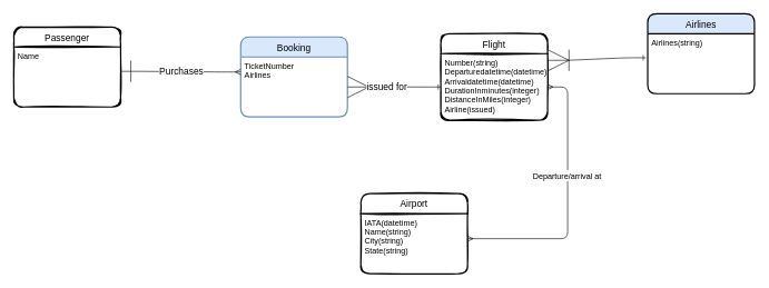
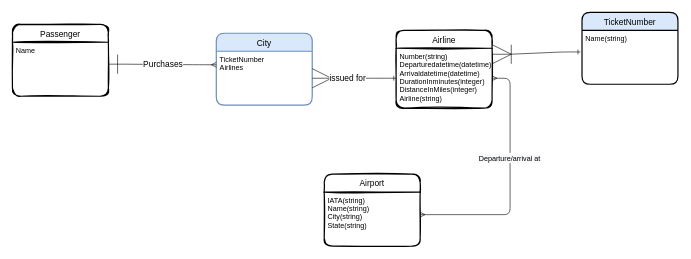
- <mxCell id="16" value="Airlines" style="swimlane;childLayout=stackLayout;horizontal=1;startSize=30;horizontalStack=0;rounded=1;fontSize=14;fontStyle=0;strokeWidth=2;resizeParent=0;resizeLast=1;shadow=0;dashed=0;align=center;glass=0;sketch=0;fillColor=#dae8fc;" vertex="1" parent="1"><mxGeometry x="970" y="20" width="160" height="120" as="geometry" /></mxCell>
+ <mxCell id="16" value="TicketNumber" style="swimlane;childLayout=stackLayout;horizontal=1;startSize=30;horizontalStack=0;rounded=1;fontSize=14;fontStyle=0;strokeWidth=2;resizeParent=0;resizeLast=1;shadow=0;dashed=0;align=center;glass=0;sketch=0;fillColor=#dae8fc;" vertex="1" parent="1"><mxGeometry x="970" y="20" width="160" height="120" as="geometry" /></mxCell>
- <mxCell id="17" value="Airlines(string)&#10;" style="align=left;strokeColor=none;fillColor=none;spacingLeft=4;fontSize=12;verticalAlign=top;resizable=0;rotatable=0;part=1;" vertex="1" parent="16"><mxGeometry y="30" width="160" height="90" as="geometry" /></mxCell>
+ <mxCell id="17" value="Name(string)&#10;" style="align=left;strokeColor=none;fillColor=none;spacingLeft=4;fontSize=12;verticalAlign=top;resizable=0;rotatable=0;part=1;" vertex="1" parent="16"><mxGeometry y="30" width="160" height="90" as="geometry" /></mxCell>
- <mxCell id="4" value="Flight" style="swimlane;childLayout=stackLayout;horizontal=1;startSize=30;horizontalStack=0;fontSize=14;fontStyle=0;strokeWidth=2;resizeParent=0;resizeLast=1;shadow=0;dashed=0;align=center;rounded=1;sketch=1;" vertex="1" parent="1"><mxGeometry x="660" y="50" width="160" height="130" as="geometry" /></mxCell>
+ <mxCell id="4" value="Airline" style="swimlane;childLayout=stackLayout;horizontal=1;startSize=30;horizontalStack=0;fontSize=14;fontStyle=0;strokeWidth=2;resizeParent=0;resizeLast=1;shadow=0;dashed=0;align=center;rounded=1;sketch=1;" vertex="1" parent="1"><mxGeometry x="660" y="50" width="160" height="130" as="geometry" /></mxCell>
- <mxCell id="10" value="Booking" style="swimlane;childLayout=stackLayout;horizontal=1;startSize=30;horizontalStack=0;rounded=1;fontSize=14;fontStyle=0;strokeWidth=2;resizeParent=0;resizeLast=1;shadow=0;dashed=0;align=center;glass=0;sketch=0;fillColor=#dae8fc;strokeColor=#6c8ebf;" vertex="1" parent="1"><mxGeometry x="360" y="55" width="160" height="120" as="geometry" /></mxCell>
+ <mxCell id="10" value="City" style="swimlane;childLayout=stackLayout;horizontal=1;startSize=30;horizontalStack=0;rounded=1;fontSize=14;fontStyle=0;strokeWidth=2;resizeParent=0;resizeLast=1;shadow=0;dashed=0;align=center;glass=0;sketch=0;fillColor=#dae8fc;strokeColor=#6c8ebf;" vertex="1" parent="1"><mxGeometry x="360" y="55" width="160" height="120" as="geometry" /></mxCell>
- <mxCell id="5" value="Number(string)&#10;Departuredatetime(datetime)&#10;Arrivaldatetime(datetime)&#10;DurationInminutes(integer)&#10;DistanceInMiles(integer)&#10;Airline(issued)" style="align=left;strokeColor=none;fillColor=none;spacingLeft=4;fontSize=12;verticalAlign=top;resizable=0;rotatable=0;part=1;rounded=1;sketch=1;" vertex="1" parent="4"><mxGeometry y="30" width="160" height="100" as="geometry" /></mxCell>
+ <mxCell id="5" value="Number(string)&#10;Departuredatetime(datetime)&#10;Arrivaldatetime(datetime)&#10;DurationInminutes(integer)&#10;DistanceInMiles(integer)&#10;Airline(string)" style="align=left;strokeColor=none;fillColor=none;spacingLeft=4;fontSize=12;verticalAlign=top;resizable=0;rotatable=0;part=1;rounded=1;sketch=1;" vertex="1" parent="4"><mxGeometry y="30" width="160" height="100" as="geometry" /></mxCell>
- <mxCell id="7" value="IATA(datetime)&#10;Name(string)&#10;City(string)&#10;State(string)" style="align=left;strokeColor=none;fillColor=none;spacingLeft=4;fontSize=12;verticalAlign=top;resizable=0;rotatable=0;part=1;rounded=1;sketch=1;" vertex="1" parent="6"><mxGeometry y="30" width="160" height="90" as="geometry" /></mxCell>
+ <mxCell id="7" value="IATA(string)&#10;Name(string)&#10;City(string)&#10;State(string)" style="align=left;strokeColor=none;fillColor=none;spacingLeft=4;fontSize=12;verticalAlign=top;resizable=0;rotatable=0;part=1;rounded=1;sketch=1;" vertex="1" parent="6"><mxGeometry y="30" width="160" height="90" as="geometry" /></mxCell>
